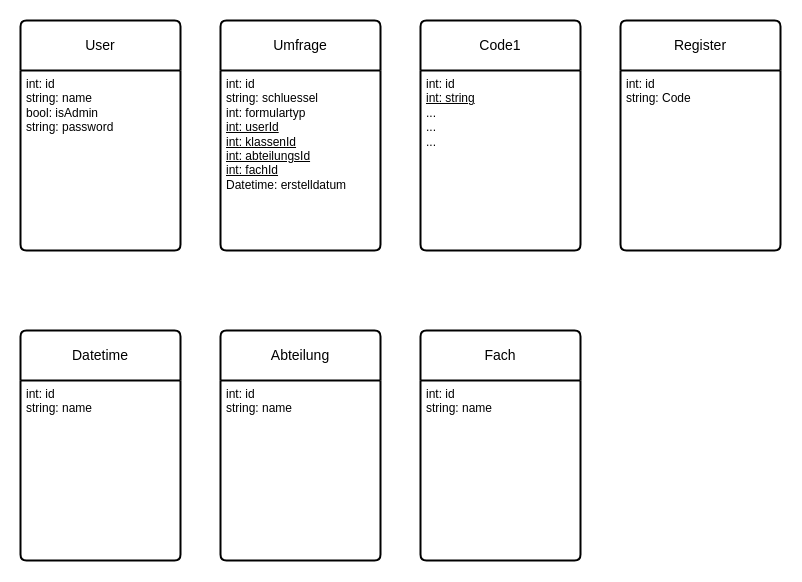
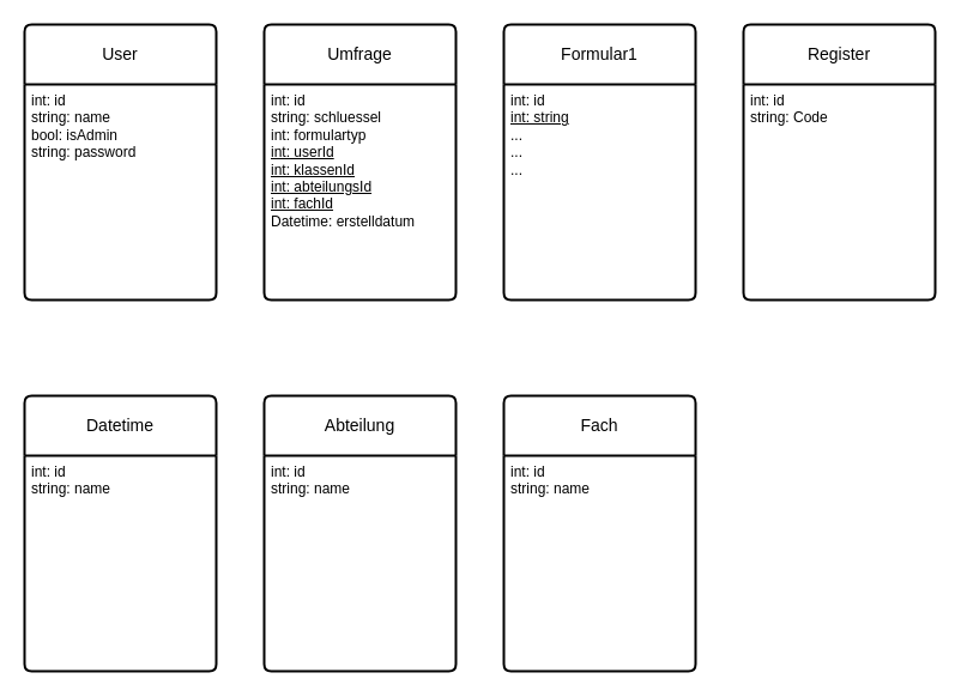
- <mxCell id="12" value="Code1" style="swimlane;childLayout=stackLayout;horizontal=1;startSize=50;horizontalStack=0;rounded=1;fontSize=14;fontStyle=0;strokeWidth=2;resizeParent=0;resizeLast=1;shadow=0;dashed=0;align=center;arcSize=4;whiteSpace=wrap;html=1;" parent="1" vertex="1"><mxGeometry x="420" y="20" width="160" height="230" as="geometry" /></mxCell>
+ <mxCell id="12" value="Formular1" style="swimlane;childLayout=stackLayout;horizontal=1;startSize=50;horizontalStack=0;rounded=1;fontSize=14;fontStyle=0;strokeWidth=2;resizeParent=0;resizeLast=1;shadow=0;dashed=0;align=center;arcSize=4;whiteSpace=wrap;html=1;" parent="1" vertex="1"><mxGeometry x="420" y="20" width="160" height="230" as="geometry" /></mxCell>
